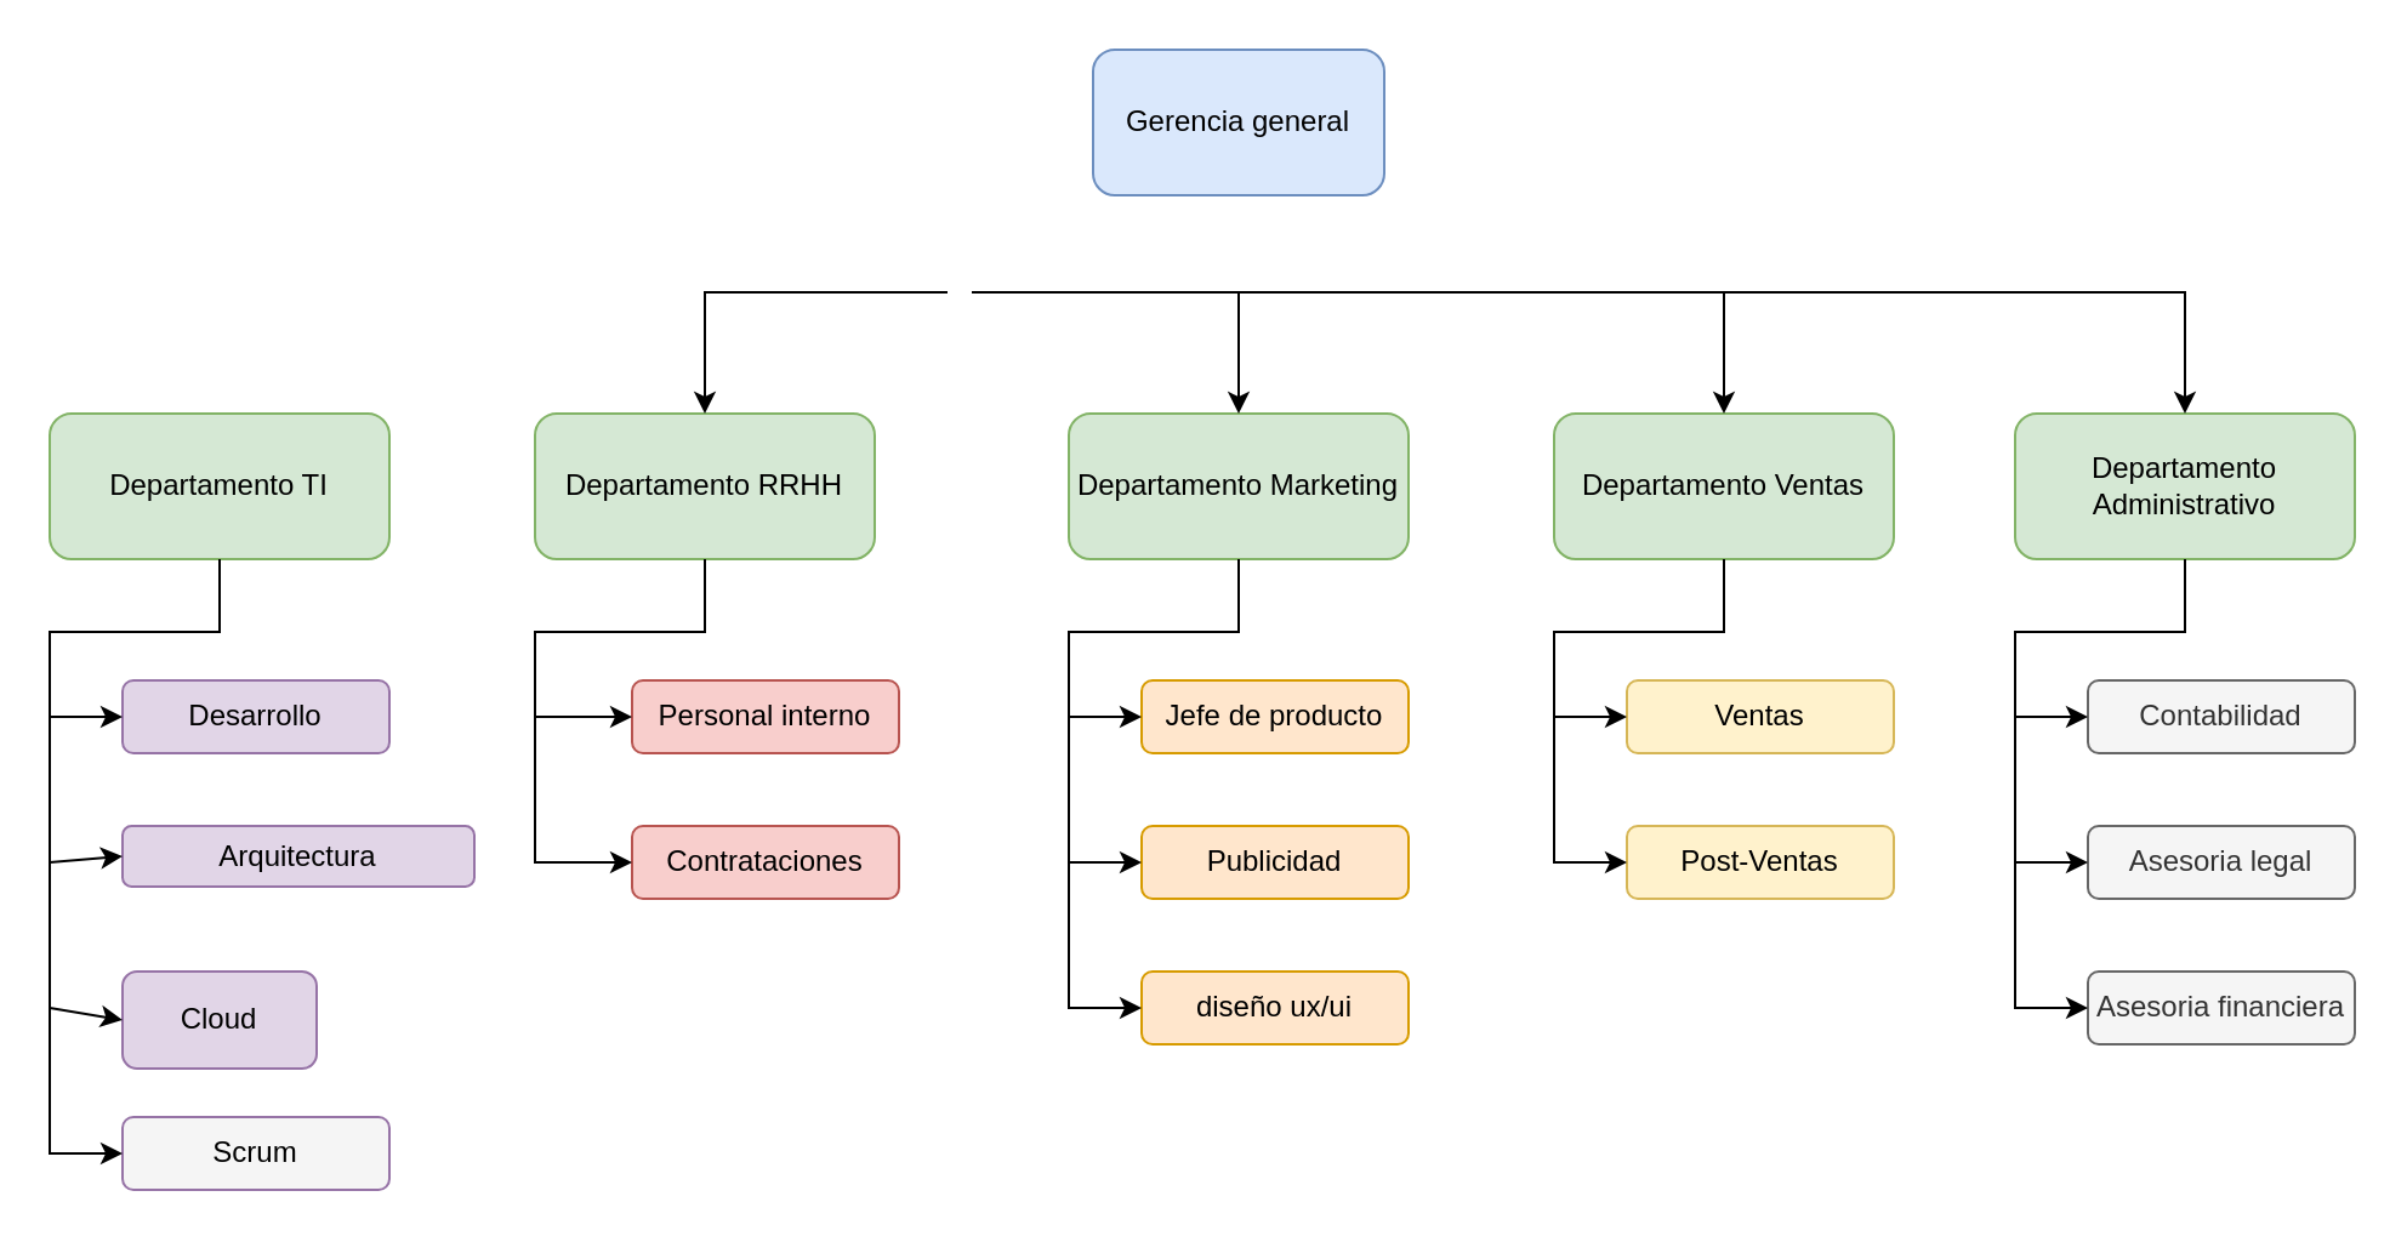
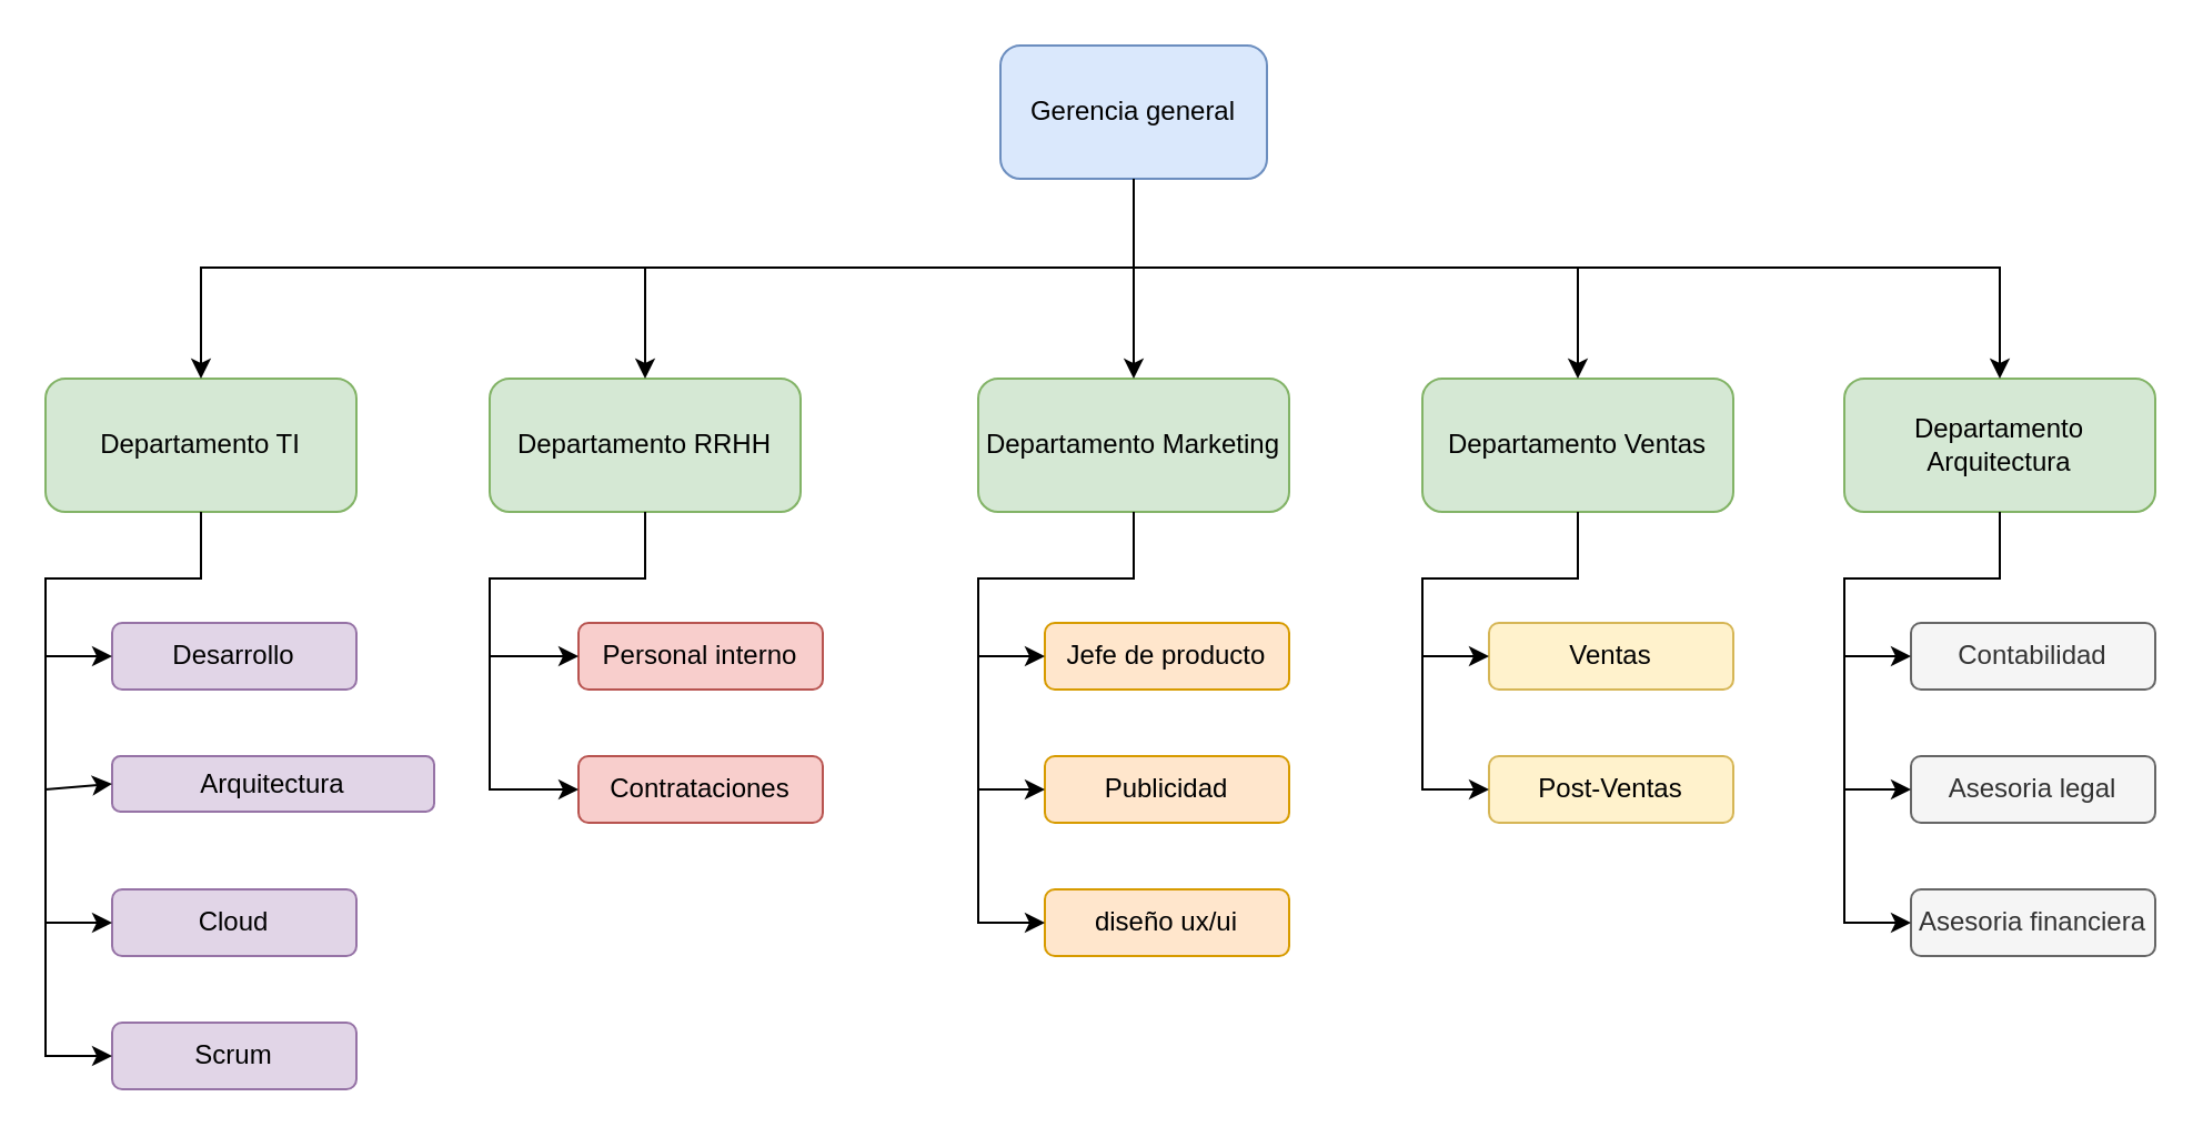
+ <mxCell id="9" value="" style="endArrow=classic;html=1;rounded=0;entryX=0.5;entryY=0;entryDx=0;entryDy=0;exitX=0.5;exitY=1;exitDx=0;exitDy=0;" edge="1" parent="1" source="2" target="4"><mxGeometry width="50" height="50" relative="1" as="geometry"><mxPoint x="400" y="100" as="sourcePoint" /><mxPoint x="280" y="35" as="targetPoint" /><Array as="points"><mxPoint x="510" y="120" /><mxPoint x="400" y="120" /><mxPoint x="390" y="120" /><mxPoint x="90" y="120" /></Array></mxGeometry></mxCell>
- <mxCell id="33" value="Departamento Administrativo" style="rounded=1;whiteSpace=wrap;html=1;fillColor=#d5e8d4;strokeColor=#82b366;" vertex="1" parent="1"><mxGeometry x="830" y="170" width="140" height="60" as="geometry" /></mxCell>
+ <mxCell id="33" value="Departamento Arquitectura" style="rounded=1;whiteSpace=wrap;html=1;fillColor=#d5e8d4;strokeColor=#82b366;" vertex="1" parent="1"><mxGeometry x="830" y="170" width="140" height="60" as="geometry" /></mxCell>
- <mxCell id="13" value="Cloud" style="rounded=1;whiteSpace=wrap;html=1;fillColor=#e1d5e7;strokeColor=#9673a6;" vertex="1" parent="1"><mxGeometry x="50" y="400" width="80" height="40" as="geometry" /></mxCell>
+ <mxCell id="13" value="Cloud" style="rounded=1;whiteSpace=wrap;html=1;fillColor=#e1d5e7;strokeColor=#9673a6;" vertex="1" parent="1"><mxGeometry x="50" y="400" width="110" height="30" as="geometry" /></mxCell>
- <mxCell id="14" value="Scrum" style="rounded=1;whiteSpace=wrap;html=1;fillColor=#f5f5f5;strokeColor=#9673a6;" vertex="1" parent="1"><mxGeometry x="50" y="460" width="110" height="30" as="geometry" /></mxCell>
+ <mxCell id="14" value="Scrum" style="rounded=1;whiteSpace=wrap;html=1;fillColor=#e1d5e7;strokeColor=#9673a6;" vertex="1" parent="1"><mxGeometry x="50" y="460" width="110" height="30" as="geometry" /></mxCell>
